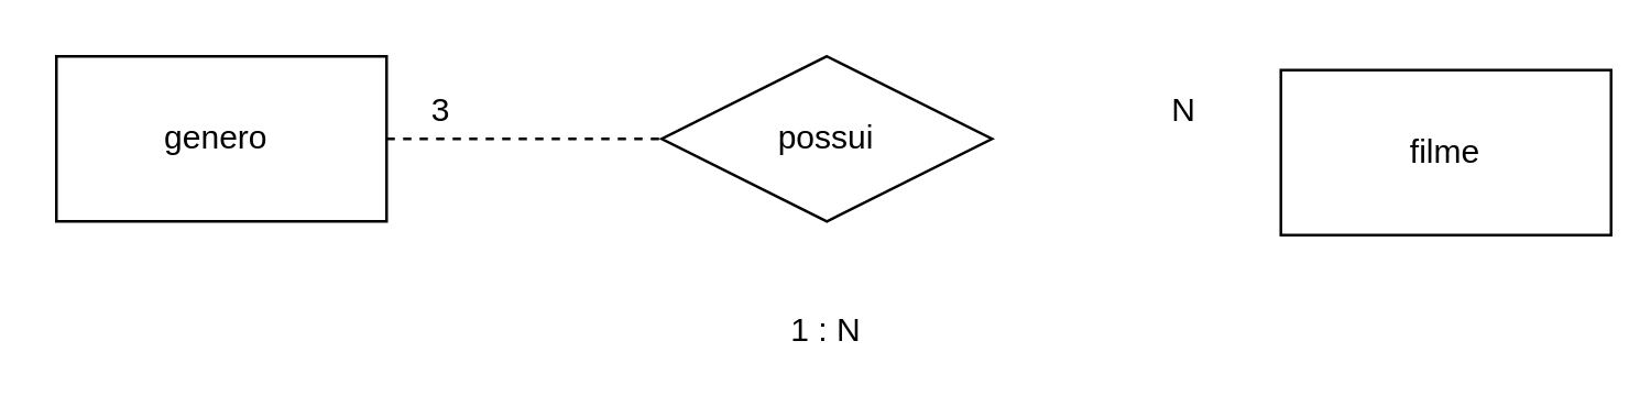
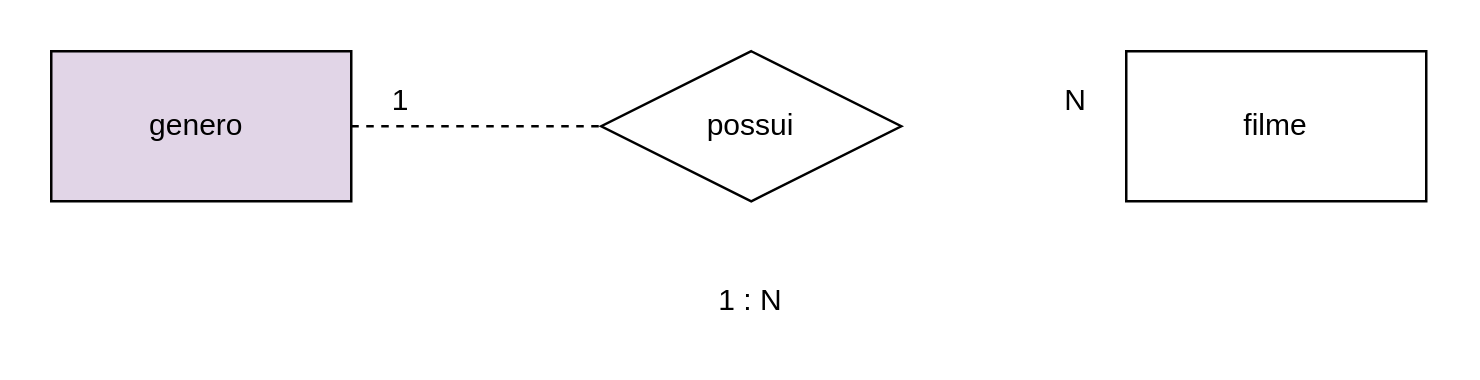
- <mxCell id="6" value="3" style="text;html=1;strokeColor=none;fillColor=none;align=center;verticalAlign=middle;whiteSpace=wrap;rounded=0;" vertex="1" parent="1"><mxGeometry x="140" y="30" width="40" height="20" as="geometry" /></mxCell>
+ <mxCell id="6" value="1" style="text;html=1;strokeColor=none;fillColor=none;align=center;verticalAlign=middle;whiteSpace=wrap;rounded=0;" vertex="1" parent="1"><mxGeometry x="140" y="30" width="40" height="20" as="geometry" /></mxCell>
- <mxCell id="3" value="genero&amp;nbsp;" style="rounded=0;whiteSpace=wrap;html=1;" vertex="1" parent="1"><mxGeometry x="20" y="20" width="120" height="60" as="geometry" /></mxCell>
+ <mxCell id="3" value="genero&amp;nbsp;" style="rounded=0;whiteSpace=wrap;html=1;fillColor=#e1d5e7;" vertex="1" parent="1"><mxGeometry x="20" y="20" width="120" height="60" as="geometry" /></mxCell>
- <mxCell id="4" value="filme" style="rounded=0;whiteSpace=wrap;html=1;" vertex="1" parent="1"><mxGeometry x="465" y="25" width="120" height="60" as="geometry" /></mxCell>
+ <mxCell id="4" value="filme" style="rounded=0;whiteSpace=wrap;html=1;" vertex="1" parent="1"><mxGeometry x="450" y="20" width="120" height="60" as="geometry" /></mxCell>
